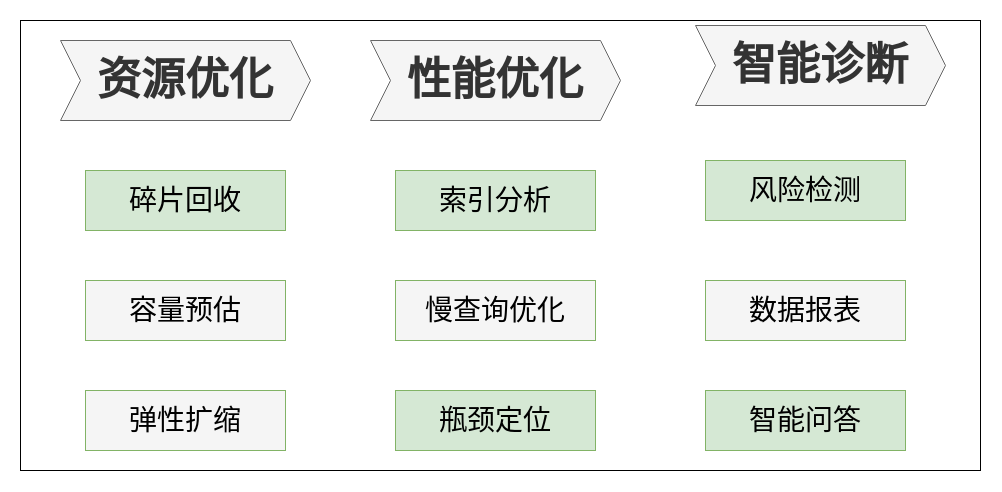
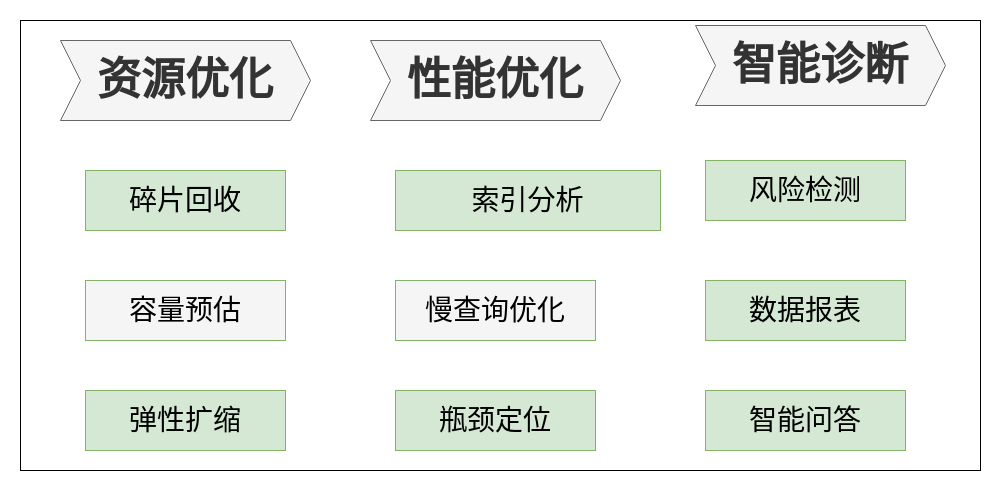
- <mxCell id="10" value="&lt;span style=&quot;font-size: 28px;&quot;&gt;索引分析&lt;/span&gt;" style="rounded=0;whiteSpace=wrap;html=1;fillColor=#d5e8d4;strokeColor=#82b366;" vertex="1" parent="1"><mxGeometry x="395" y="170" width="200" height="60" as="geometry" /></mxCell>
+ <mxCell id="10" value="&lt;span style=&quot;font-size: 28px;&quot;&gt;索引分析&lt;/span&gt;" style="rounded=0;whiteSpace=wrap;html=1;fillColor=#d5e8d4;strokeColor=#82b366;" vertex="1" parent="1"><mxGeometry x="395" y="170" width="265" height="60" as="geometry" /></mxCell>
- <mxCell id="7" value="&lt;span style=&quot;font-size: 28px;&quot;&gt;数据报表&lt;/span&gt;" style="rounded=0;whiteSpace=wrap;html=1;fillColor=#f5f5f5;strokeColor=#82b366;" vertex="1" parent="1"><mxGeometry x="705" y="280" width="200" height="60" as="geometry" /></mxCell>
+ <mxCell id="7" value="&lt;span style=&quot;font-size: 28px;&quot;&gt;数据报表&lt;/span&gt;" style="rounded=0;whiteSpace=wrap;html=1;fillColor=#d5e8d4;strokeColor=#82b366;" vertex="1" parent="1"><mxGeometry x="705" y="280" width="200" height="60" as="geometry" /></mxCell>
- <mxCell id="12" value="&lt;span style=&quot;font-size: 28px;&quot;&gt;弹性扩缩&lt;/span&gt;" style="rounded=0;whiteSpace=wrap;html=1;fillColor=#f5f5f5;strokeColor=#82b366;" vertex="1" parent="1"><mxGeometry x="85" y="390" width="200" height="60" as="geometry" /></mxCell>
+ <mxCell id="12" value="&lt;span style=&quot;font-size: 28px;&quot;&gt;弹性扩缩&lt;/span&gt;" style="rounded=0;whiteSpace=wrap;html=1;fillColor=#d5e8d4;strokeColor=#82b366;" vertex="1" parent="1"><mxGeometry x="85" y="390" width="200" height="60" as="geometry" /></mxCell>
